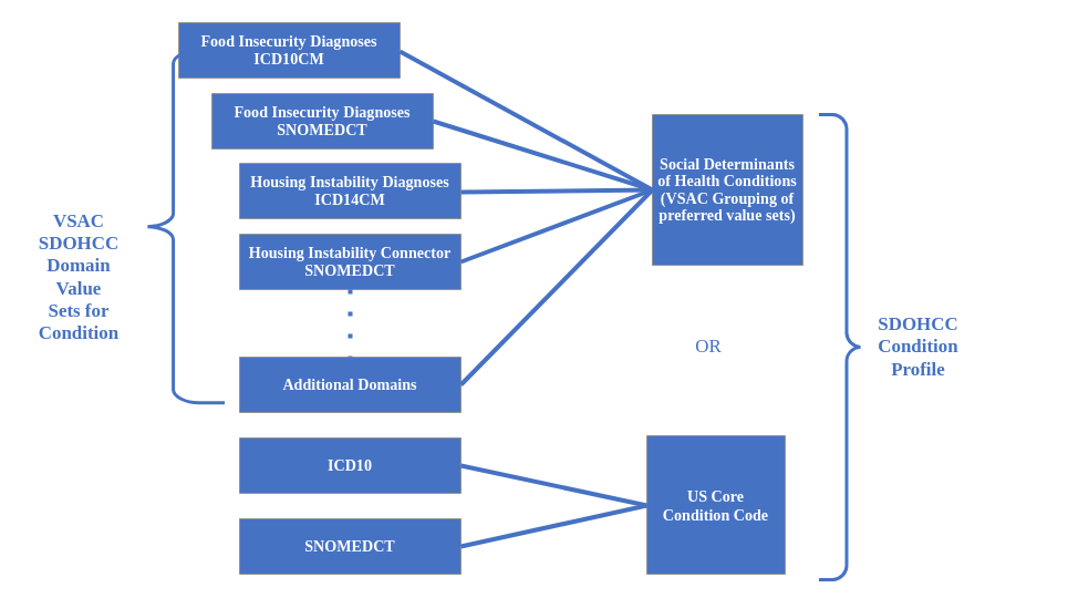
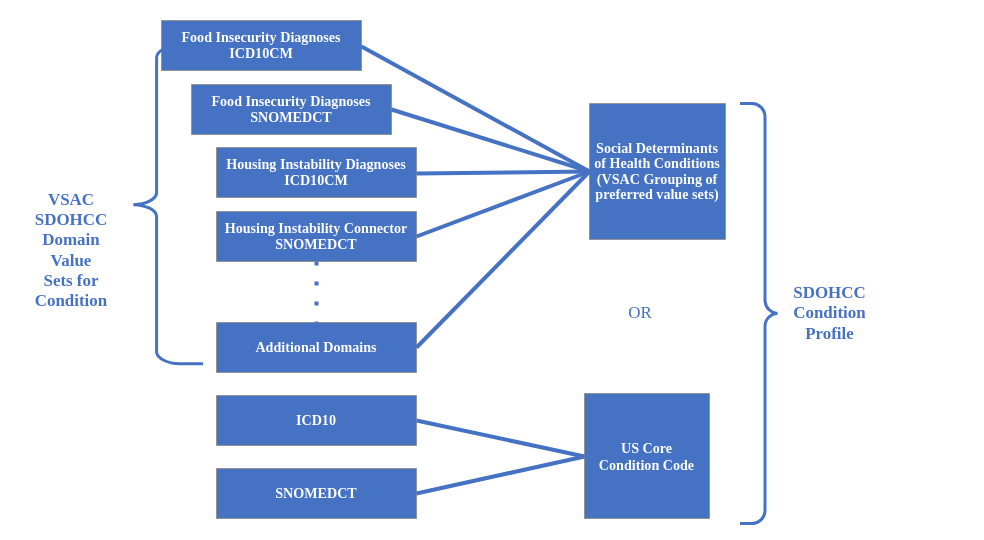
- <mxCell id="4" value="&lt;div style=&quot;&quot;&gt;&lt;font style=&quot;direction: ltr; line-height: 120%; opacity: 1;&quot;&gt;&lt;font face=&quot;Calibri&quot; color=&quot;#feffff&quot;&gt;&lt;span style=&quot;font-size: 14.11px;&quot;&gt;&lt;b&gt;Housing Instability Diagnoses ICD14CM&lt;/b&gt;&lt;/span&gt;&lt;/font&gt;&lt;br&gt;&lt;/font&gt;&lt;/div&gt;" style="verticalAlign=middle;align=center;vsdxID=3;fillColor=#4672c4;gradientColor=none;shape=stencil(nZBLDoAgDERP0z3SIyjew0SURgSD+Lu9kMZoXLhwN9O+tukAlrNpJg1SzDH4QW/URgNYgZTkjA4UkwJUgGXng+6DX1zLfmoymdXo17xh5zmRJ6Q42BWCfc2oJfdAr+Yv+AP9Cb7OJ3H/2JG1HNGz/84klThPVCc=);strokeColor=#939393;points=[[0.5,1,0],[1,0.5,0],[0.5,0,0],[0,0.5,0],[0.5,0.5,0]];labelBackgroundColor=none;rounded=0;html=1;whiteSpace=wrap;" parent="1" vertex="1"><mxGeometry x="216" y="147" width="200" height="50" as="geometry" /></mxCell>
+ <mxCell id="4" value="&lt;div style=&quot;&quot;&gt;&lt;font style=&quot;direction: ltr; line-height: 120%; opacity: 1;&quot;&gt;&lt;font face=&quot;Calibri&quot; color=&quot;#feffff&quot;&gt;&lt;span style=&quot;font-size: 14.11px;&quot;&gt;&lt;b&gt;Housing Instability Diagnoses ICD10CM&lt;/b&gt;&lt;/span&gt;&lt;/font&gt;&lt;br&gt;&lt;/font&gt;&lt;/div&gt;" style="verticalAlign=middle;align=center;vsdxID=3;fillColor=#4672c4;gradientColor=none;shape=stencil(nZBLDoAgDERP0z3SIyjew0SURgSD+Lu9kMZoXLhwN9O+tukAlrNpJg1SzDH4QW/URgNYgZTkjA4UkwJUgGXng+6DX1zLfmoymdXo17xh5zmRJ6Q42BWCfc2oJfdAr+Yv+AP9Cb7OJ3H/2JG1HNGz/84klThPVCc=);strokeColor=#939393;points=[[0.5,1,0],[1,0.5,0],[0.5,0,0],[0,0.5,0],[0.5,0.5,0]];labelBackgroundColor=none;rounded=0;html=1;whiteSpace=wrap;" parent="1" vertex="1"><mxGeometry x="216" y="147" width="200" height="50" as="geometry" /></mxCell>
